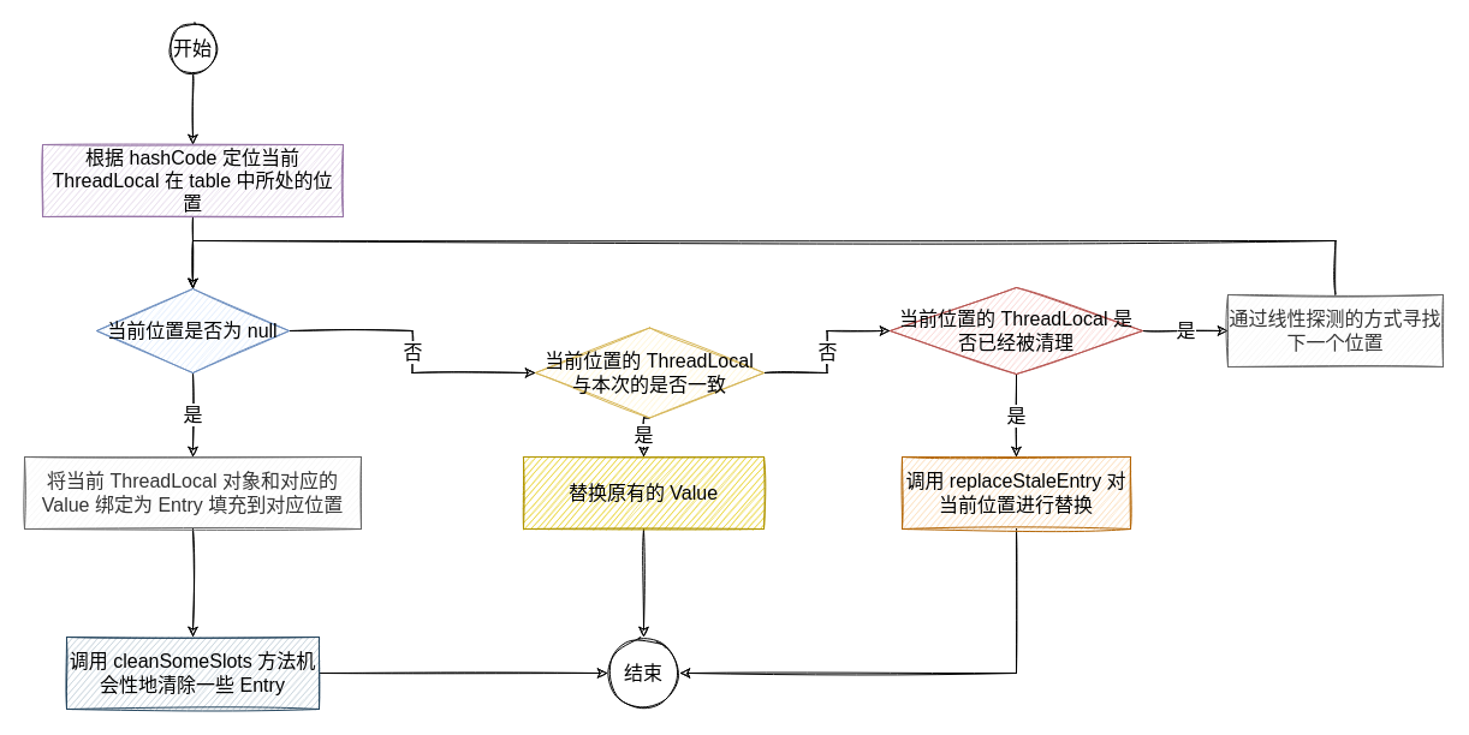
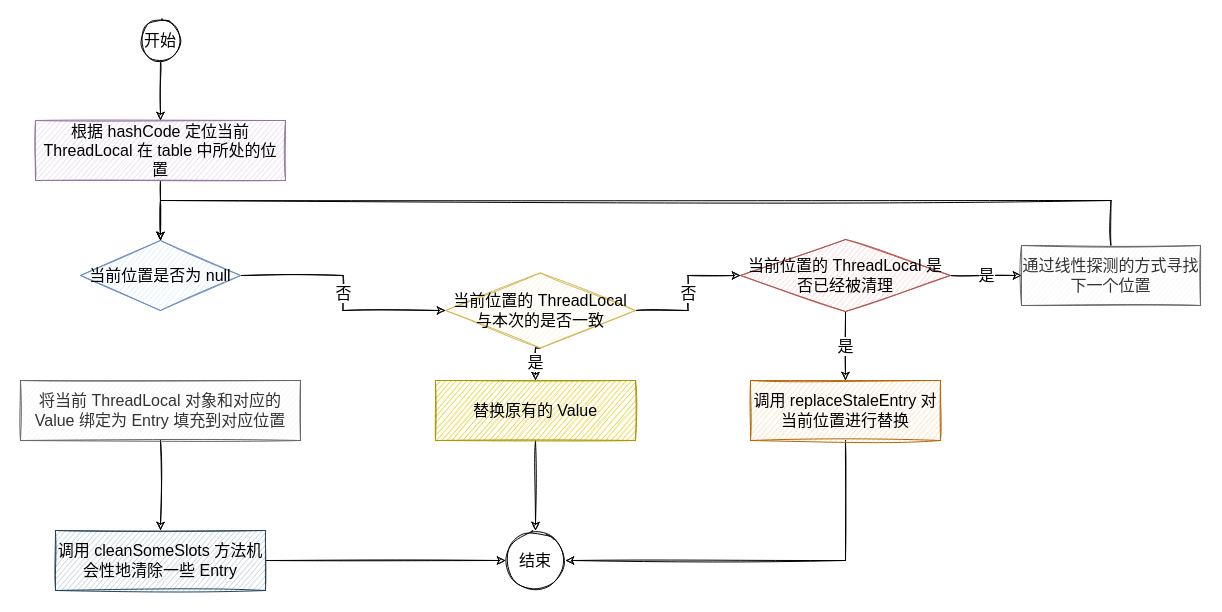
- <mxCell id="6" value="是" style="edgeStyle=orthogonalEdgeStyle;rounded=0;orthogonalLoop=1;jettySize=auto;html=1;exitX=0.5;exitY=1;exitDx=0;exitDy=0;fontSize=16;sketch=1;" edge="1" parent="1" source="8" target="10"><mxGeometry relative="1" as="geometry" /></mxCell>
